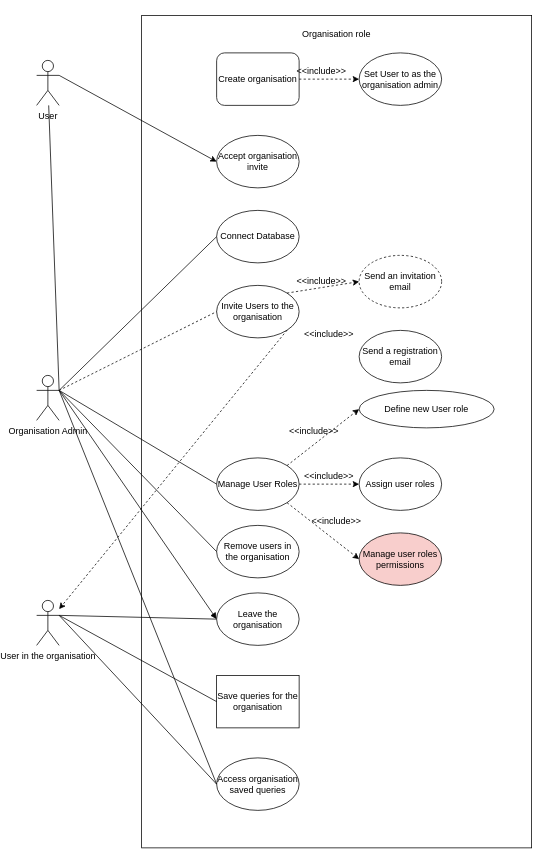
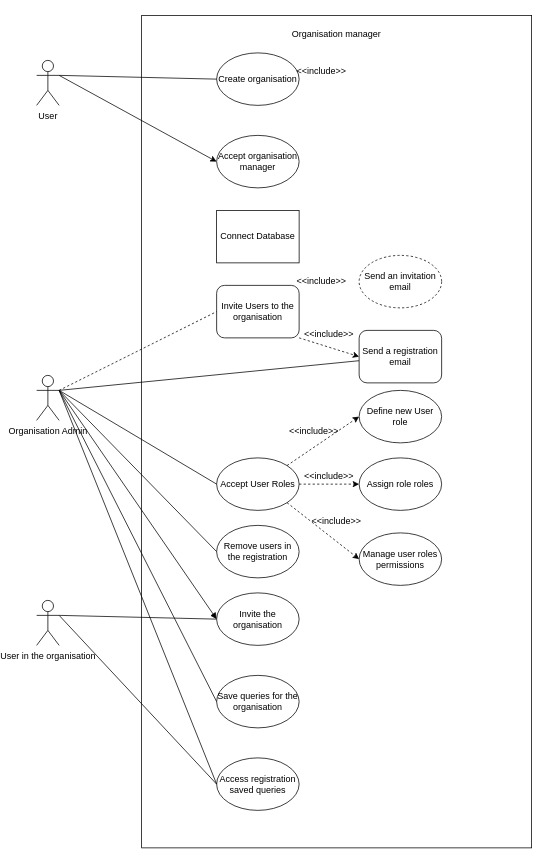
- <mxCell id="8" value="Organisation role" style="text;html=1;align=center;verticalAlign=middle;whiteSpace=wrap;rounded=0;" vertex="1" parent="1"><mxGeometry x="335" y="30" width="170" height="30" as="geometry" /></mxCell>
+ <mxCell id="8" value="Organisation manager" style="text;html=1;align=center;verticalAlign=middle;whiteSpace=wrap;rounded=0;" vertex="1" parent="1"><mxGeometry x="335" y="30" width="170" height="30" as="geometry" /></mxCell>
+ <mxCell id="7" value="" style="endArrow=none;html=1;rounded=0;entryX=0;entryY=0.5;entryDx=0;entryDy=0;exitX=1;exitY=0.333;exitDx=0;exitDy=0;exitPerimeter=0;" edge="1" parent="1" source="3" target="4"><mxGeometry width="50" height="50" relative="1" as="geometry"><mxPoint x="70" y="180" as="sourcePoint" /><mxPoint x="360" y="280" as="targetPoint" /></mxGeometry></mxCell>
- <mxCell id="4" value="Create organisation" style="whiteSpace=wrap;html=1;rounded=1;" vertex="1" parent="1"><mxGeometry x="260" y="70" width="110" height="70" as="geometry" /></mxCell>
+ <mxCell id="4" value="Create organisation" style="ellipse;whiteSpace=wrap;html=1;" vertex="1" parent="1"><mxGeometry x="260" y="70" width="110" height="70" as="geometry" /></mxCell>
- <mxCell id="11" value="" style="endArrow=classic;html=1;rounded=0;entryX=0;entryY=0.5;entryDx=0;entryDy=0;exitX=1;exitY=0.5;exitDx=0;exitDy=0;dashed=1;" edge="1" parent="1" target="10" source="4"><mxGeometry width="50" height="50" relative="1" as="geometry"><mxPoint x="540" y="180" as="sourcePoint" /><mxPoint x="576" y="240" as="targetPoint" /></mxGeometry></mxCell>
- <mxCell id="10" value="Set User to as the organisation admin" style="ellipse;whiteSpace=wrap;html=1;" vertex="1" parent="1"><mxGeometry x="450" y="70" width="110" height="70" as="geometry" /></mxCell>
- <mxCell id="22" value="Accept organisation invite" style="ellipse;whiteSpace=wrap;html=1;" vertex="1" parent="1"><mxGeometry x="260" y="180" width="110" height="70" as="geometry" /></mxCell>
+ <mxCell id="22" value="Accept organisation manager" style="ellipse;whiteSpace=wrap;html=1;" vertex="1" parent="1"><mxGeometry x="260" y="180" width="110" height="70" as="geometry" /></mxCell>
- <mxCell id="6" value="Connect Database" style="ellipse;whiteSpace=wrap;html=1;" vertex="1" parent="1"><mxGeometry x="260" y="280" width="110" height="70" as="geometry" /></mxCell>
+ <mxCell id="6" value="Connect Database" style="whiteSpace=wrap;html=1;rounded=0;" vertex="1" parent="1"><mxGeometry x="260" y="280" width="110" height="70" as="geometry" /></mxCell>
- <mxCell id="44" value="" style="endArrow=none;html=1;rounded=0;exitX=1;exitY=0.333;exitDx=0;exitDy=0;exitPerimeter=0;" edge="1" parent="1" source="13" target="3"><mxGeometry width="50" height="50" relative="1" as="geometry"><mxPoint x="60" y="530" as="sourcePoint" /><mxPoint x="270" y="835" as="targetPoint" /></mxGeometry></mxCell>
+ <mxCell id="44" value="" style="endArrow=none;html=1;rounded=0;entryX=0;entryY=0.5;entryDx=0;entryDy=0;exitX=1;exitY=0.333;exitDx=0;exitDy=0;exitPerimeter=0;" edge="1" parent="1" source="13" target="41"><mxGeometry width="50" height="50" relative="1" as="geometry"><mxPoint x="60" y="530" as="sourcePoint" /><mxPoint x="270" y="835" as="targetPoint" /></mxGeometry></mxCell>
- <mxCell id="17" value="" style="endArrow=classic;html=1;rounded=0;entryX=0;entryY=0.5;entryDx=0;entryDy=0;exitX=1;exitY=0;exitDx=0;exitDy=0;dashed=1;" edge="1" parent="1" source="5" target="15"><mxGeometry width="50" height="50" relative="1" as="geometry"><mxPoint x="360" y="290" as="sourcePoint" /><mxPoint x="440" y="290" as="targetPoint" /></mxGeometry></mxCell>
- <mxCell id="14" value="" style="endArrow=none;html=1;rounded=0;entryX=0;entryY=0.5;entryDx=0;entryDy=0;exitX=1;exitY=0.333;exitDx=0;exitDy=0;exitPerimeter=0;" edge="1" parent="1" source="13" target="6"><mxGeometry width="50" height="50" relative="1" as="geometry"><mxPoint x="60" y="110" as="sourcePoint" /><mxPoint x="270" y="115" as="targetPoint" /></mxGeometry></mxCell>
+ <mxCell id="14" value="" style="endArrow=none;html=1;rounded=0;exitX=1;exitY=0.333;exitDx=0;exitDy=0;exitPerimeter=0;" edge="1" parent="1" source="13" target="16"><mxGeometry width="50" height="50" relative="1" as="geometry"><mxPoint x="60" y="110" as="sourcePoint" /><mxPoint x="270" y="115" as="targetPoint" /></mxGeometry></mxCell>
- <mxCell id="5" value="Invite Users to the organisation" style="ellipse;whiteSpace=wrap;html=1;" vertex="1" parent="1"><mxGeometry x="260" y="380" width="110" height="70" as="geometry" /></mxCell>
+ <mxCell id="5" value="Invite Users to the organisation" style="whiteSpace=wrap;html=1;rounded=1;" vertex="1" parent="1"><mxGeometry x="260" y="380" width="110" height="70" as="geometry" /></mxCell>
- <mxCell id="16" value="Send a registration email" style="ellipse;whiteSpace=wrap;html=1;" vertex="1" parent="1"><mxGeometry x="450" y="440" width="110" height="70" as="geometry" /></mxCell>
+ <mxCell id="16" value="Send a registration email" style="whiteSpace=wrap;html=1;rounded=1;" vertex="1" parent="1"><mxGeometry x="450" y="440" width="110" height="70" as="geometry" /></mxCell>
- <mxCell id="24" value="Define new User role" style="ellipse;whiteSpace=wrap;html=1;" vertex="1" parent="1"><mxGeometry x="450" y="520" width="180" height="50" as="geometry" /></mxCell>
+ <mxCell id="24" value="Define new User role" style="ellipse;whiteSpace=wrap;html=1;" vertex="1" parent="1"><mxGeometry x="450" y="520" width="110" height="70" as="geometry" /></mxCell>
- <mxCell id="18" value="" style="endArrow=classic;html=1;rounded=0;exitX=1;exitY=1;exitDx=0;exitDy=0;dashed=1;" edge="1" parent="1" source="5" target="34"><mxGeometry width="50" height="50" relative="1" as="geometry"><mxPoint x="364" y="320" as="sourcePoint" /><mxPoint x="460" y="305" as="targetPoint" /></mxGeometry></mxCell>
+ <mxCell id="18" value="" style="endArrow=classic;html=1;rounded=0;entryX=0;entryY=0.5;entryDx=0;entryDy=0;exitX=1;exitY=1;exitDx=0;exitDy=0;dashed=1;" edge="1" parent="1" source="5" target="16"><mxGeometry width="50" height="50" relative="1" as="geometry"><mxPoint x="364" y="320" as="sourcePoint" /><mxPoint x="460" y="305" as="targetPoint" /></mxGeometry></mxCell>
- <mxCell id="9" value="Manage User Roles" style="ellipse;whiteSpace=wrap;html=1;" vertex="1" parent="1"><mxGeometry x="260" y="610" width="110" height="70" as="geometry" /></mxCell>
+ <mxCell id="9" value="Accept User Roles" style="ellipse;whiteSpace=wrap;html=1;" vertex="1" parent="1"><mxGeometry x="260" y="610" width="110" height="70" as="geometry" /></mxCell>
- <mxCell id="25" value="Assign user roles" style="ellipse;whiteSpace=wrap;html=1;" vertex="1" parent="1"><mxGeometry x="450" y="610" width="110" height="70" as="geometry" /></mxCell>
+ <mxCell id="25" value="Assign role roles" style="ellipse;whiteSpace=wrap;html=1;" vertex="1" parent="1"><mxGeometry x="450" y="610" width="110" height="70" as="geometry" /></mxCell>
- <mxCell id="33" value="Remove users in the organisation" style="ellipse;whiteSpace=wrap;html=1;" vertex="1" parent="1"><mxGeometry x="260" y="700" width="110" height="70" as="geometry" /></mxCell>
+ <mxCell id="33" value="Remove users in the registration" style="ellipse;whiteSpace=wrap;html=1;" vertex="1" parent="1"><mxGeometry x="260" y="700" width="110" height="70" as="geometry" /></mxCell>
- <mxCell id="26" value="Manage user roles permissions" style="ellipse;whiteSpace=wrap;html=1;fillColor=#f8cecc;" vertex="1" parent="1"><mxGeometry x="450" y="710" width="110" height="70" as="geometry" /></mxCell>
+ <mxCell id="26" value="Manage user roles permissions" style="ellipse;whiteSpace=wrap;html=1;" vertex="1" parent="1"><mxGeometry x="450" y="710" width="110" height="70" as="geometry" /></mxCell>
- <mxCell id="35" value="Leave the organisation" style="ellipse;whiteSpace=wrap;html=1;" vertex="1" parent="1"><mxGeometry x="260" y="790" width="110" height="70" as="geometry" /></mxCell>
+ <mxCell id="35" value="Invite the organisation" style="ellipse;whiteSpace=wrap;html=1;" vertex="1" parent="1"><mxGeometry x="260" y="790" width="110" height="70" as="geometry" /></mxCell>
- <mxCell id="42" value="" style="endArrow=none;html=1;rounded=0;exitX=1;exitY=0.333;exitDx=0;exitDy=0;exitPerimeter=0;entryX=0;entryY=0.5;entryDx=0;entryDy=0;" edge="1" parent="1" source="34" target="41"><mxGeometry width="50" height="50" relative="1" as="geometry"><mxPoint x="60" y="830" as="sourcePoint" /><mxPoint x="270" y="835" as="targetPoint" /></mxGeometry></mxCell>
- <mxCell id="41" value="Save queries for the organisation" style="whiteSpace=wrap;html=1;rounded=0;" vertex="1" parent="1"><mxGeometry x="260" y="900" width="110" height="70" as="geometry" /></mxCell>
+ <mxCell id="41" value="Save queries for the organisation" style="ellipse;whiteSpace=wrap;html=1;" vertex="1" parent="1"><mxGeometry x="260" y="900" width="110" height="70" as="geometry" /></mxCell>
- <mxCell id="40" value="Access organisation saved queries" style="ellipse;whiteSpace=wrap;html=1;" vertex="1" parent="1"><mxGeometry x="260" y="1010" width="110" height="70" as="geometry" /></mxCell>
+ <mxCell id="40" value="Access registration saved queries" style="ellipse;whiteSpace=wrap;html=1;" vertex="1" parent="1"><mxGeometry x="260" y="1010" width="110" height="70" as="geometry" /></mxCell>
